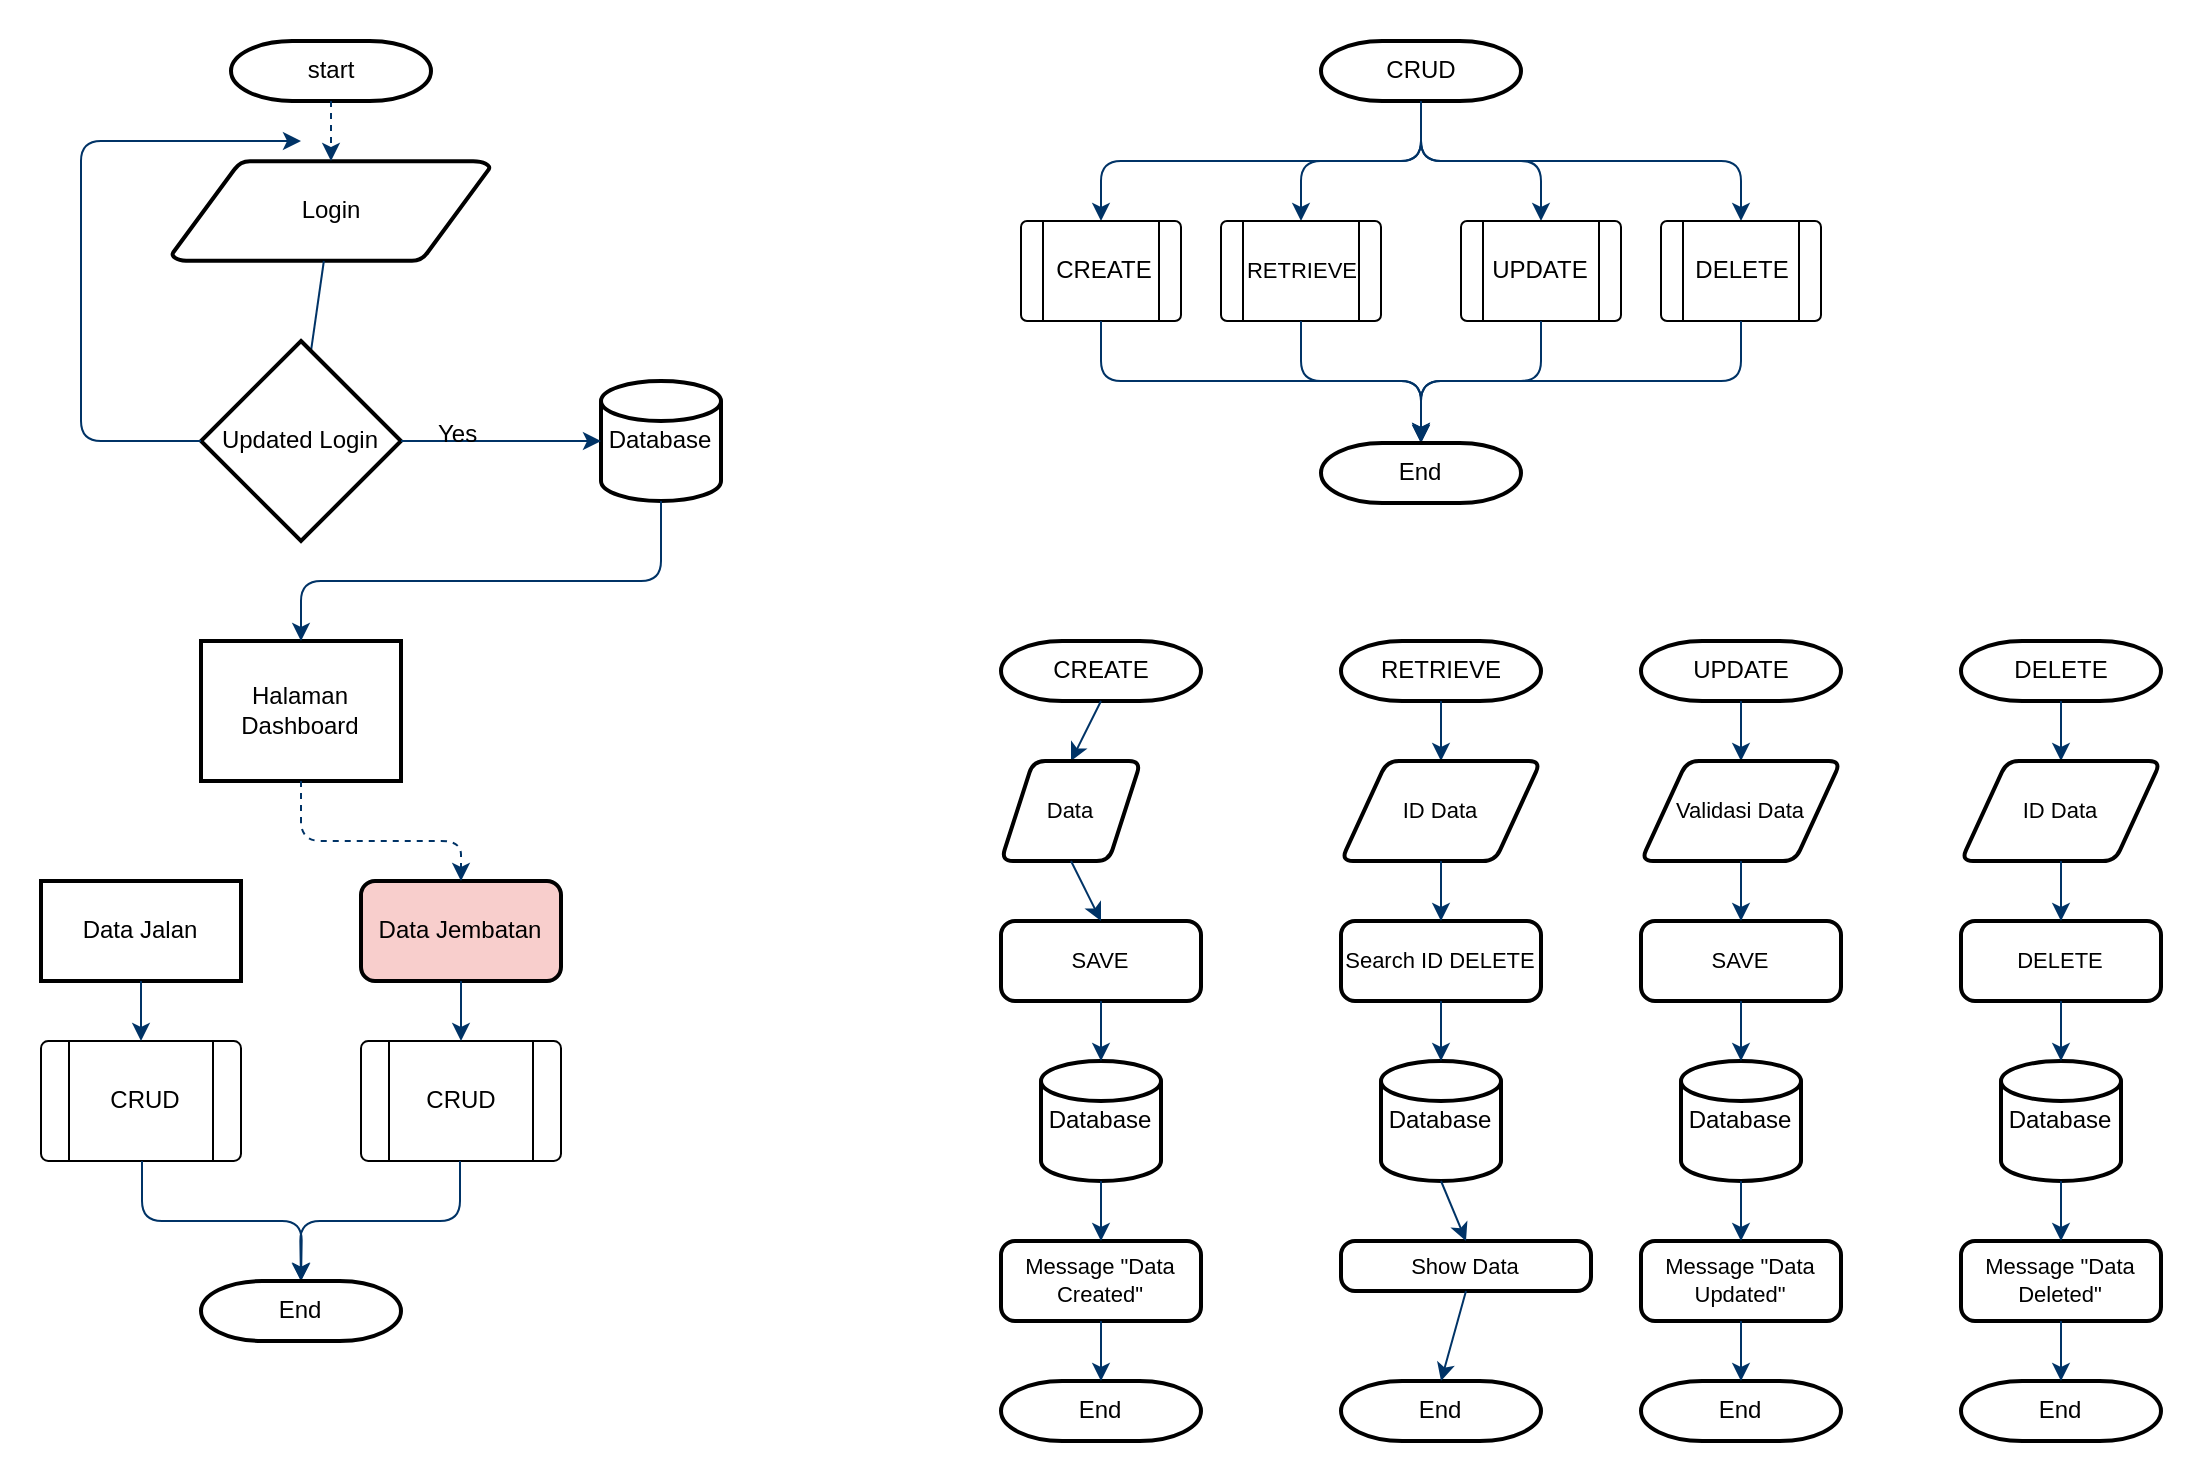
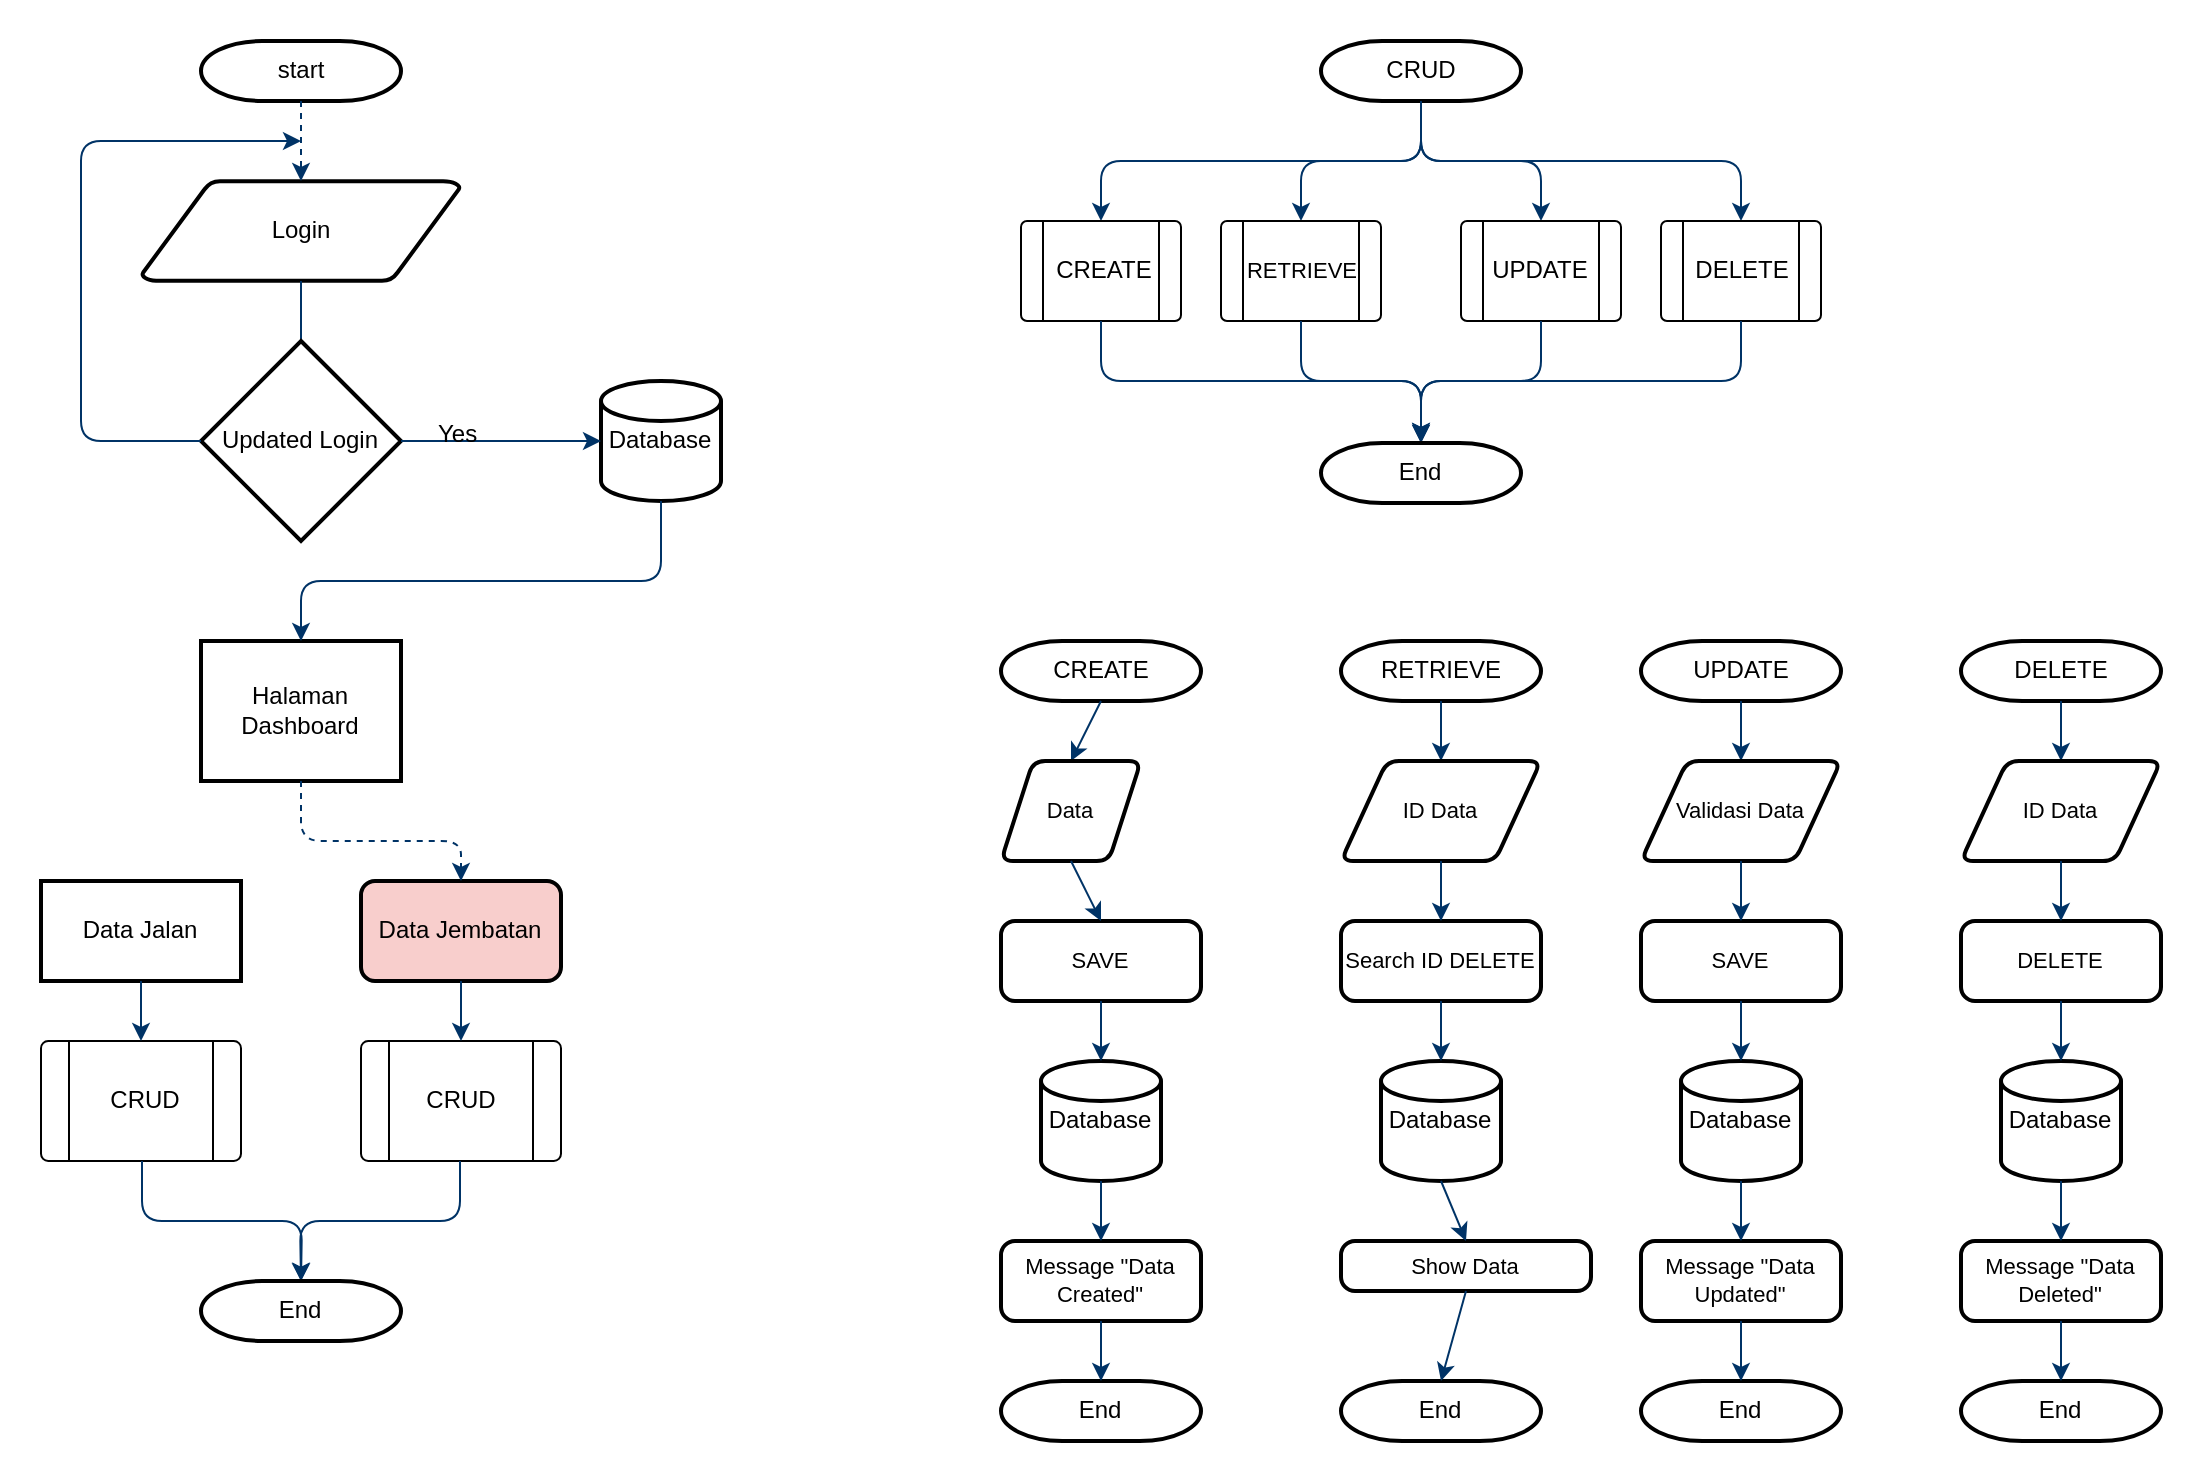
- <mxCell id="2" value="start" style="shape=mxgraph.flowchart.terminator;strokeWidth=2;gradientColor=none;gradientDirection=north;fontStyle=0;html=1;" parent="1" vertex="1"><mxGeometry x="115" y="20" width="100" height="30" as="geometry" /></mxCell>
+ <mxCell id="2" value="start" style="shape=mxgraph.flowchart.terminator;strokeWidth=2;gradientColor=none;gradientDirection=north;fontStyle=0;html=1;" parent="1" vertex="1"><mxGeometry x="100" y="20" width="100" height="30" as="geometry" /></mxCell>
- <mxCell id="3" value="Login" style="shape=mxgraph.flowchart.data;strokeWidth=2;gradientColor=none;gradientDirection=north;fontStyle=0;html=1;" parent="1" vertex="1"><mxGeometry x="85.5" y="80" width="159" height="50" as="geometry" /></mxCell>
+ <mxCell id="3" value="Login" style="shape=mxgraph.flowchart.data;strokeWidth=2;gradientColor=none;gradientDirection=north;fontStyle=0;html=1;" parent="1" vertex="1"><mxGeometry x="70.5" y="90" width="159" height="50" as="geometry" /></mxCell>
